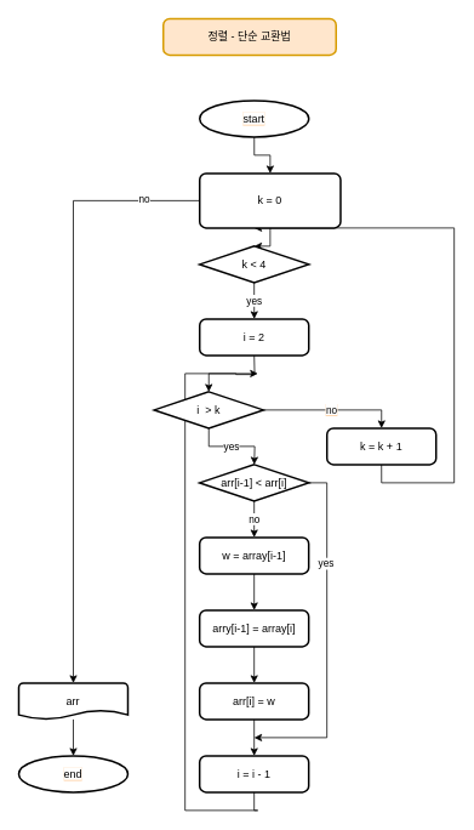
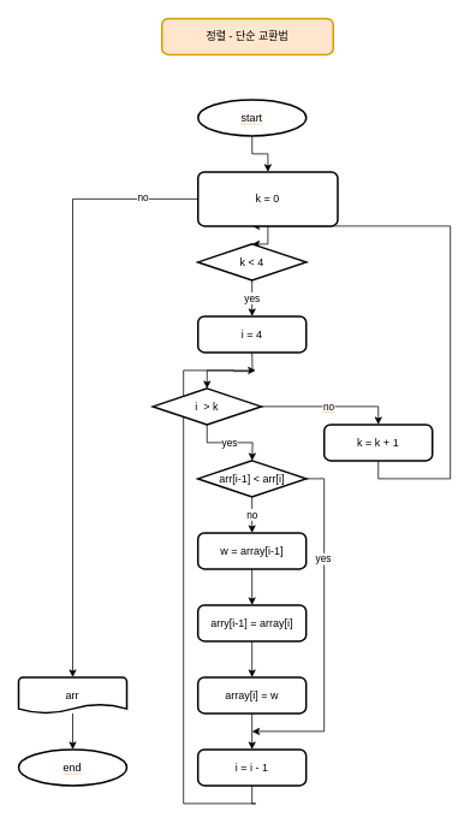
- <mxCell id="19" value="i = 2" style="rounded=1;whiteSpace=wrap;html=1;absoluteArcSize=1;arcSize=14;strokeWidth=2;" vertex="1" parent="1"><mxGeometry x="218.97" y="350" width="120" height="40" as="geometry" /></mxCell>
+ <mxCell id="19" value="i = 4" style="rounded=1;whiteSpace=wrap;html=1;absoluteArcSize=1;arcSize=14;strokeWidth=2;" vertex="1" parent="1"><mxGeometry x="218.97" y="350" width="120" height="40" as="geometry" /></mxCell>
- <mxCell id="10" value="arr[i] = w" style="rounded=1;whiteSpace=wrap;html=1;absoluteArcSize=1;arcSize=14;strokeWidth=2;" parent="1" vertex="1"><mxGeometry x="218.91" y="750" width="120" height="40" as="geometry" /></mxCell>
+ <mxCell id="10" value="array[i] = w" style="rounded=1;whiteSpace=wrap;html=1;absoluteArcSize=1;arcSize=14;strokeWidth=2;" parent="1" vertex="1"><mxGeometry x="218.91" y="750" width="120" height="40" as="geometry" /></mxCell>
